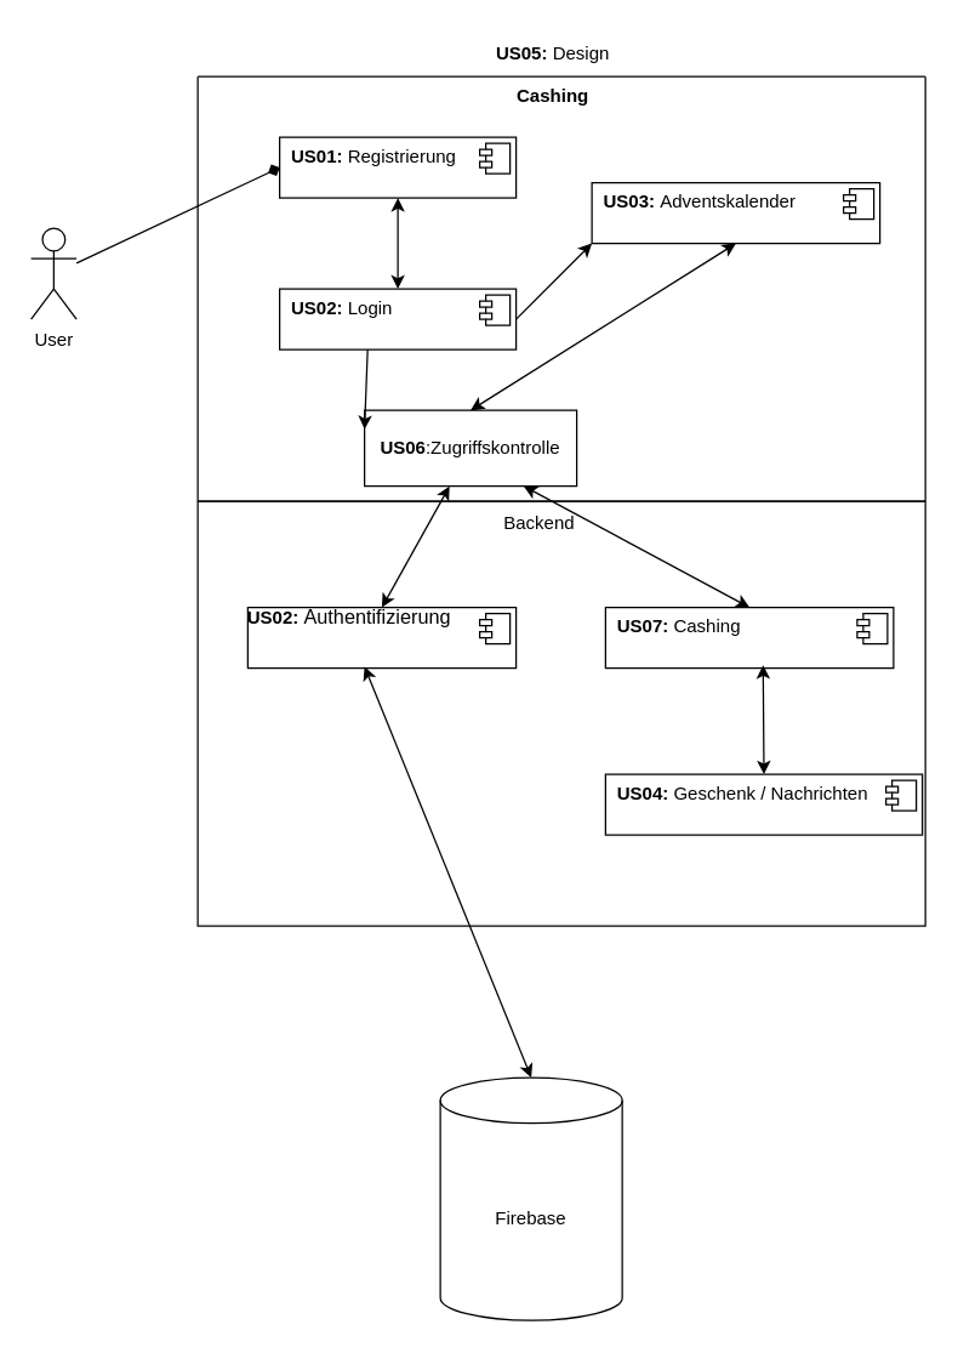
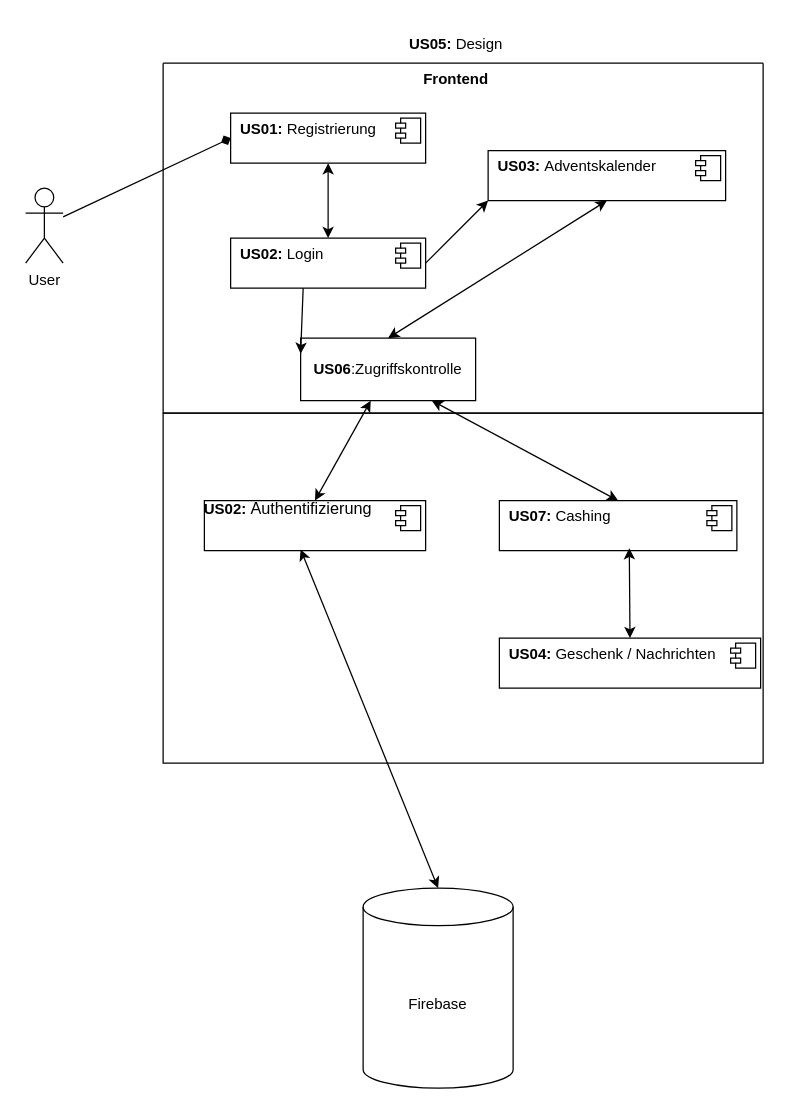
- <mxCell id="28" value="Cashing" style="text;align=center;fontStyle=1;verticalAlign=middle;spacingLeft=3;spacingRight=3;strokeColor=none;rotatable=0;points=[[0,0.5],[1,0.5]];portConstraint=eastwest;html=1;" vertex="1" parent="1"><mxGeometry x="324" y="50" width="80" height="26" as="geometry" /></mxCell>
+ <mxCell id="28" value="Frontend" style="text;align=center;fontStyle=1;verticalAlign=middle;spacingLeft=3;spacingRight=3;strokeColor=none;rotatable=0;points=[[0,0.5],[1,0.5]];portConstraint=eastwest;html=1;" vertex="1" parent="1"><mxGeometry x="324" y="50" width="80" height="26" as="geometry" /></mxCell>
- <mxCell id="15" value="Backend" style="text;html=1;align=center;verticalAlign=middle;resizable=0;points=[];autosize=1;strokeColor=none;fillColor=none;" vertex="1" parent="14"><mxGeometry x="190" width="70" height="30" as="geometry" /></mxCell>
